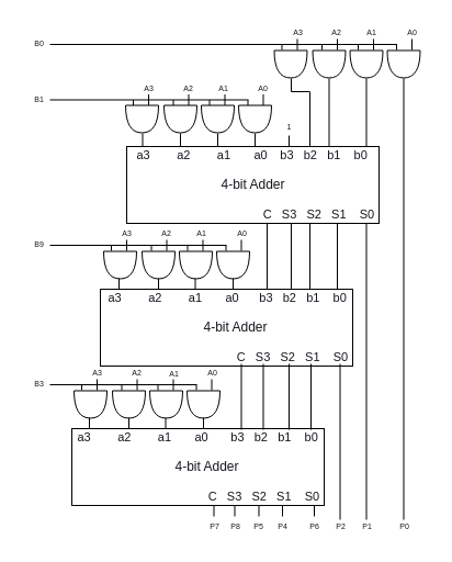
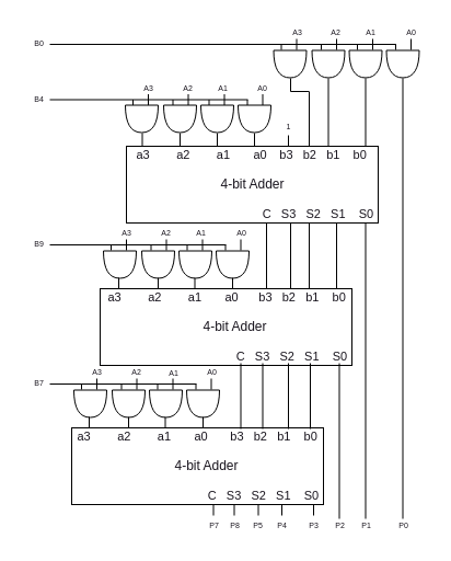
- <mxCell id="103" value="B1" style="text;html=1;align=center;verticalAlign=middle;resizable=0;points=[];autosize=1;strokeColor=none;fillColor=none;fontSize=7;fontColor=#18141D;" vertex="1" parent="1"><mxGeometry x="20" y="80.5" width="30" height="20" as="geometry" /></mxCell>
+ <mxCell id="103" value="B4" style="text;html=1;align=center;verticalAlign=middle;resizable=0;points=[];autosize=1;strokeColor=none;fillColor=none;fontSize=7;fontColor=#18141D;" vertex="1" parent="1"><mxGeometry x="20" y="80.5" width="30" height="20" as="geometry" /></mxCell>
- <mxCell id="85" value="B3" style="text;html=1;align=center;verticalAlign=middle;resizable=0;points=[];autosize=1;strokeColor=none;fillColor=none;fontSize=7;fontColor=#18141D;" vertex="1" parent="1"><mxGeometry x="20" y="340" width="30" height="20" as="geometry" /></mxCell>
+ <mxCell id="85" value="B7" style="text;html=1;align=center;verticalAlign=middle;resizable=0;points=[];autosize=1;strokeColor=none;fillColor=none;fontSize=7;fontColor=#18141D;" vertex="1" parent="1"><mxGeometry x="20" y="340" width="30" height="20" as="geometry" /></mxCell>
- <mxCell id="127" value="P6" style="text;html=1;align=center;verticalAlign=middle;resizable=0;points=[];autosize=1;strokeColor=none;fillColor=none;fontSize=7;fontColor=#18141D;" vertex="1" parent="1"><mxGeometry x="271" y="470" width="30" height="20" as="geometry" /></mxCell>
+ <mxCell id="127" value="P3" style="text;html=1;align=center;verticalAlign=middle;resizable=0;points=[];autosize=1;strokeColor=none;fillColor=none;fontSize=7;fontColor=#18141D;" vertex="1" parent="1"><mxGeometry x="271" y="470" width="30" height="20" as="geometry" /></mxCell>
